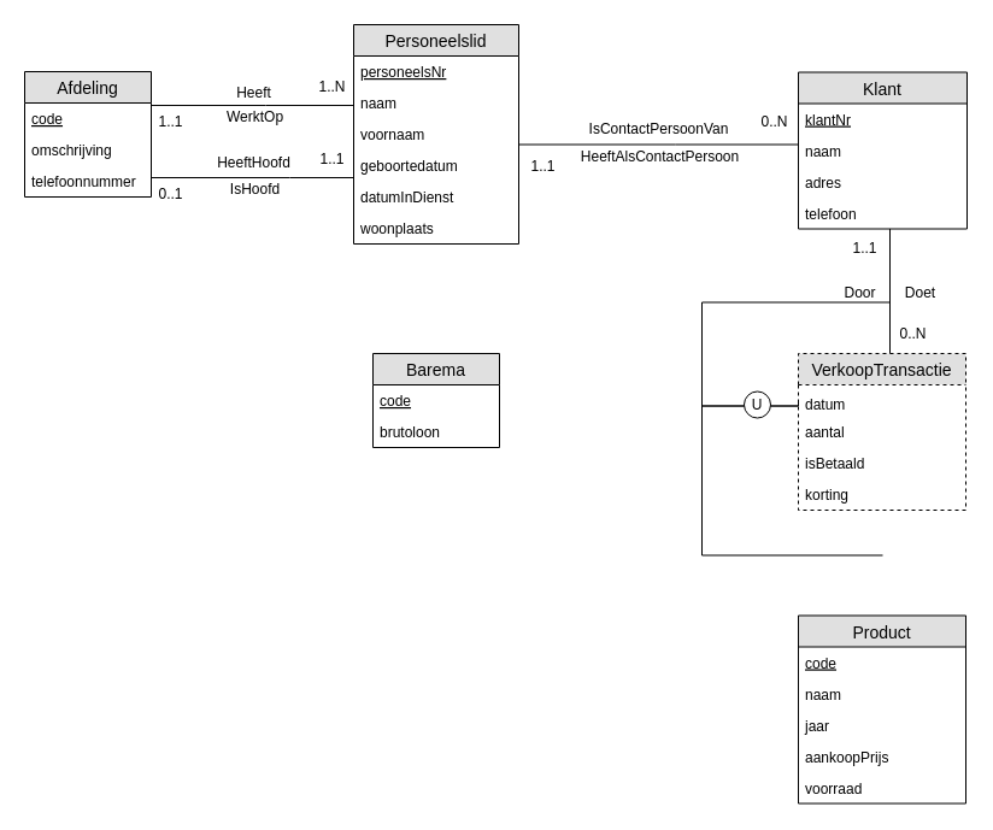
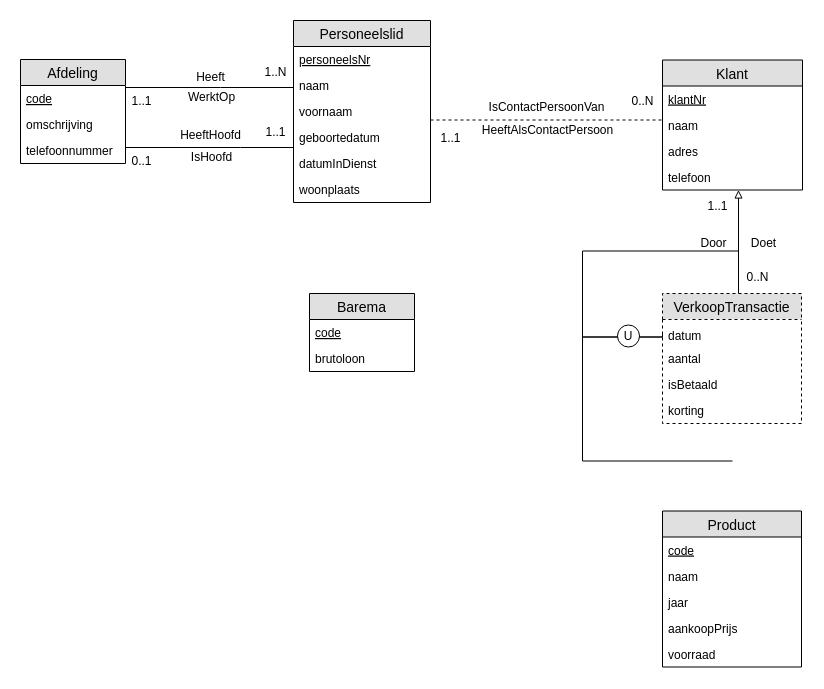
- <mxCell id="31" value="" style="edgeStyle=orthogonalEdgeStyle;fontSize=12;html=1;endArrow=none;jumpSize=6;strokeWidth=1;endFill=0;rounded=0;jumpStyle=none;" parent="1" source="7" target="26" edge="1"><mxGeometry width="100" height="100" relative="1" as="geometry"><mxPoint x="440" y="248.714" as="sourcePoint" /><mxPoint x="608" y="248.714" as="targetPoint" /><Array as="points"><mxPoint x="560" y="119.5" /><mxPoint x="560" y="119.5" /></Array></mxGeometry></mxCell>
+ <mxCell id="31" value="" style="edgeStyle=orthogonalEdgeStyle;fontSize=12;html=1;endArrow=none;jumpSize=6;strokeWidth=1;endFill=0;rounded=0;jumpStyle=none;dashed=1;" parent="1" source="7" target="26" edge="1"><mxGeometry width="100" height="100" relative="1" as="geometry"><mxPoint x="440" y="248.714" as="sourcePoint" /><mxPoint x="608" y="248.714" as="targetPoint" /><Array as="points"><mxPoint x="560" y="119.5" /><mxPoint x="560" y="119.5" /></Array></mxGeometry></mxCell>
- <mxCell id="47" value="" style="edgeStyle=orthogonalEdgeStyle;fontSize=12;html=1;endArrow=none;jumpSize=6;strokeWidth=1;endFill=0;rounded=0;jumpStyle=none;" edge="1" parent="1" source="42" target="26"><mxGeometry width="100" height="100" relative="1" as="geometry"><mxPoint x="538" y="338.5" as="sourcePoint" /><mxPoint x="538" y="247.5" as="targetPoint" /><Array as="points"><mxPoint x="738" y="230.5" /><mxPoint x="738" y="230.5" /></Array></mxGeometry></mxCell>
+ <mxCell id="47" value="" style="edgeStyle=orthogonalEdgeStyle;fontSize=12;html=1;endArrow=block;jumpSize=6;strokeWidth=1;endFill=0;rounded=0;jumpStyle=none;" edge="1" parent="1" source="42" target="26"><mxGeometry width="100" height="100" relative="1" as="geometry"><mxPoint x="538" y="338.5" as="sourcePoint" /><mxPoint x="538" y="247.5" as="targetPoint" /><Array as="points"><mxPoint x="738" y="230.5" /><mxPoint x="738" y="230.5" /></Array></mxGeometry></mxCell>
